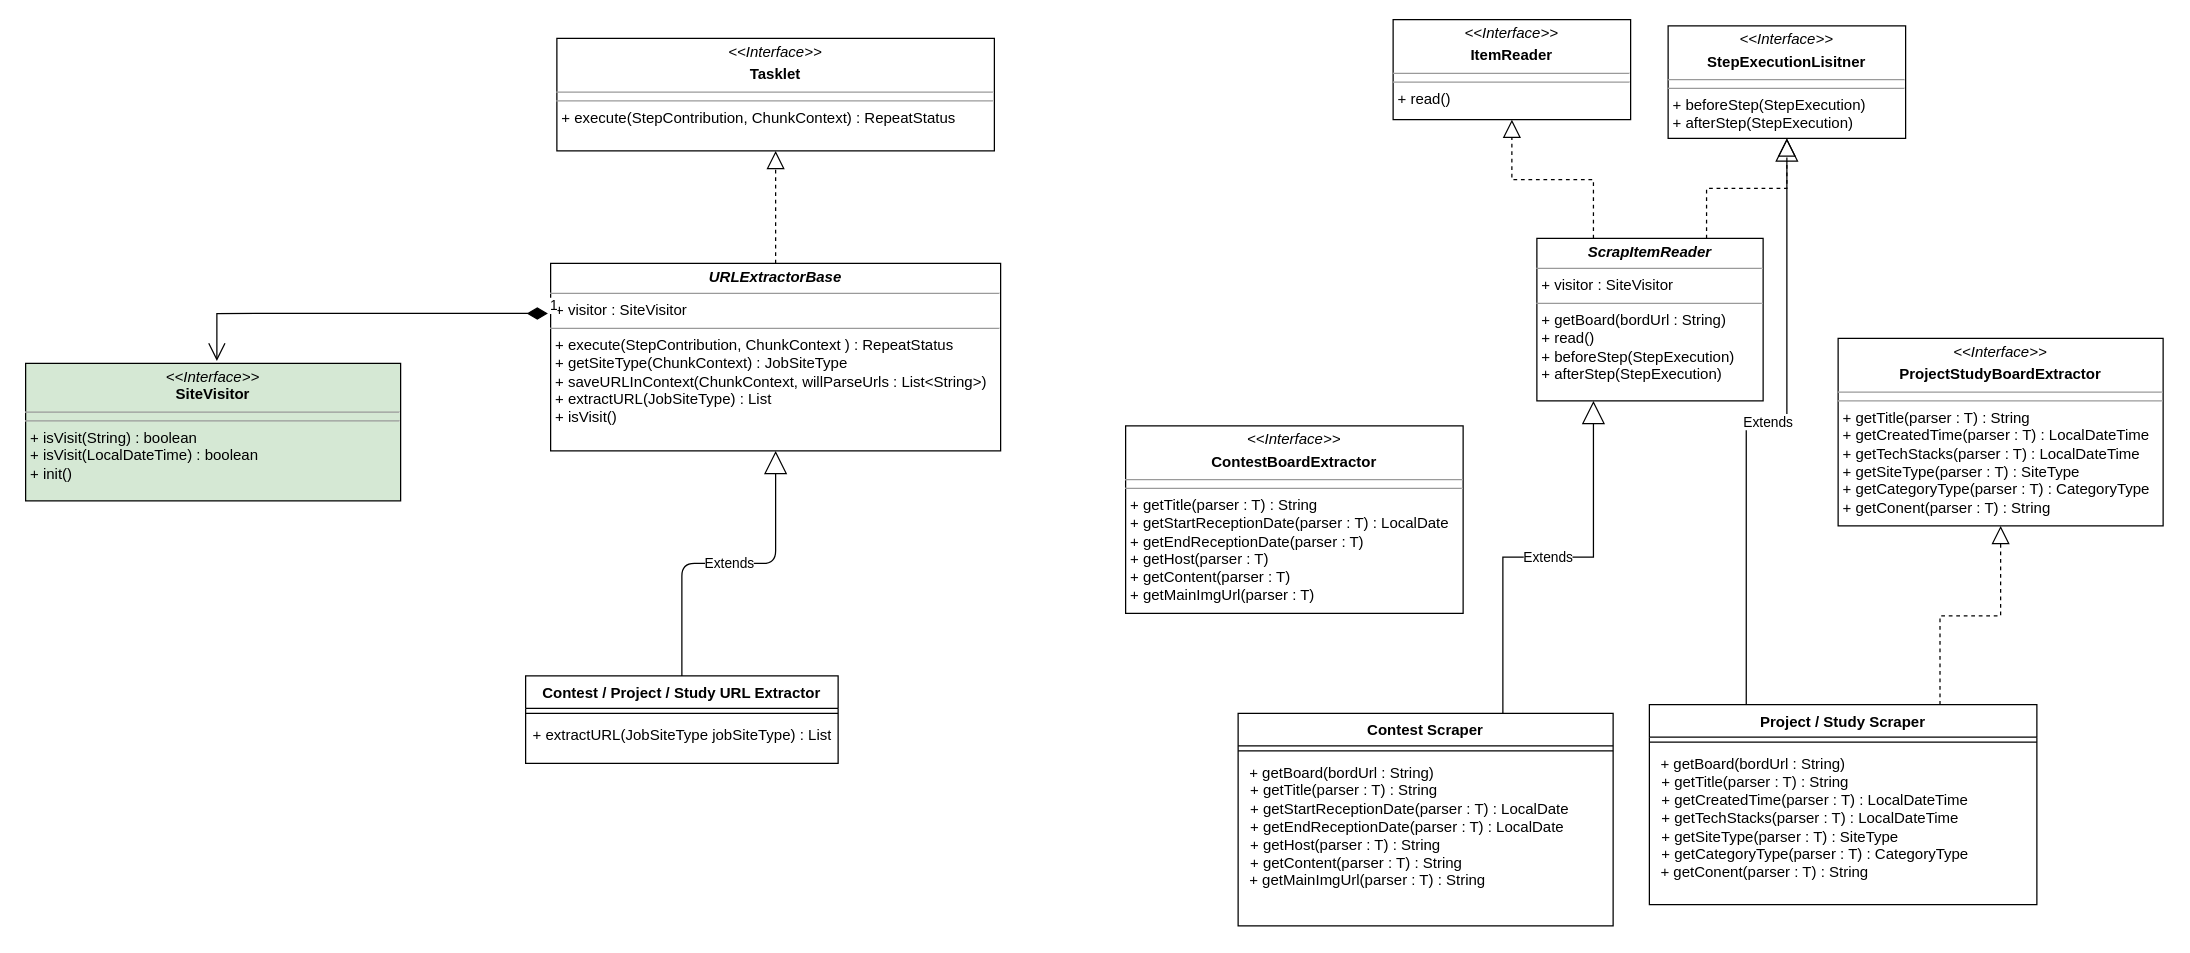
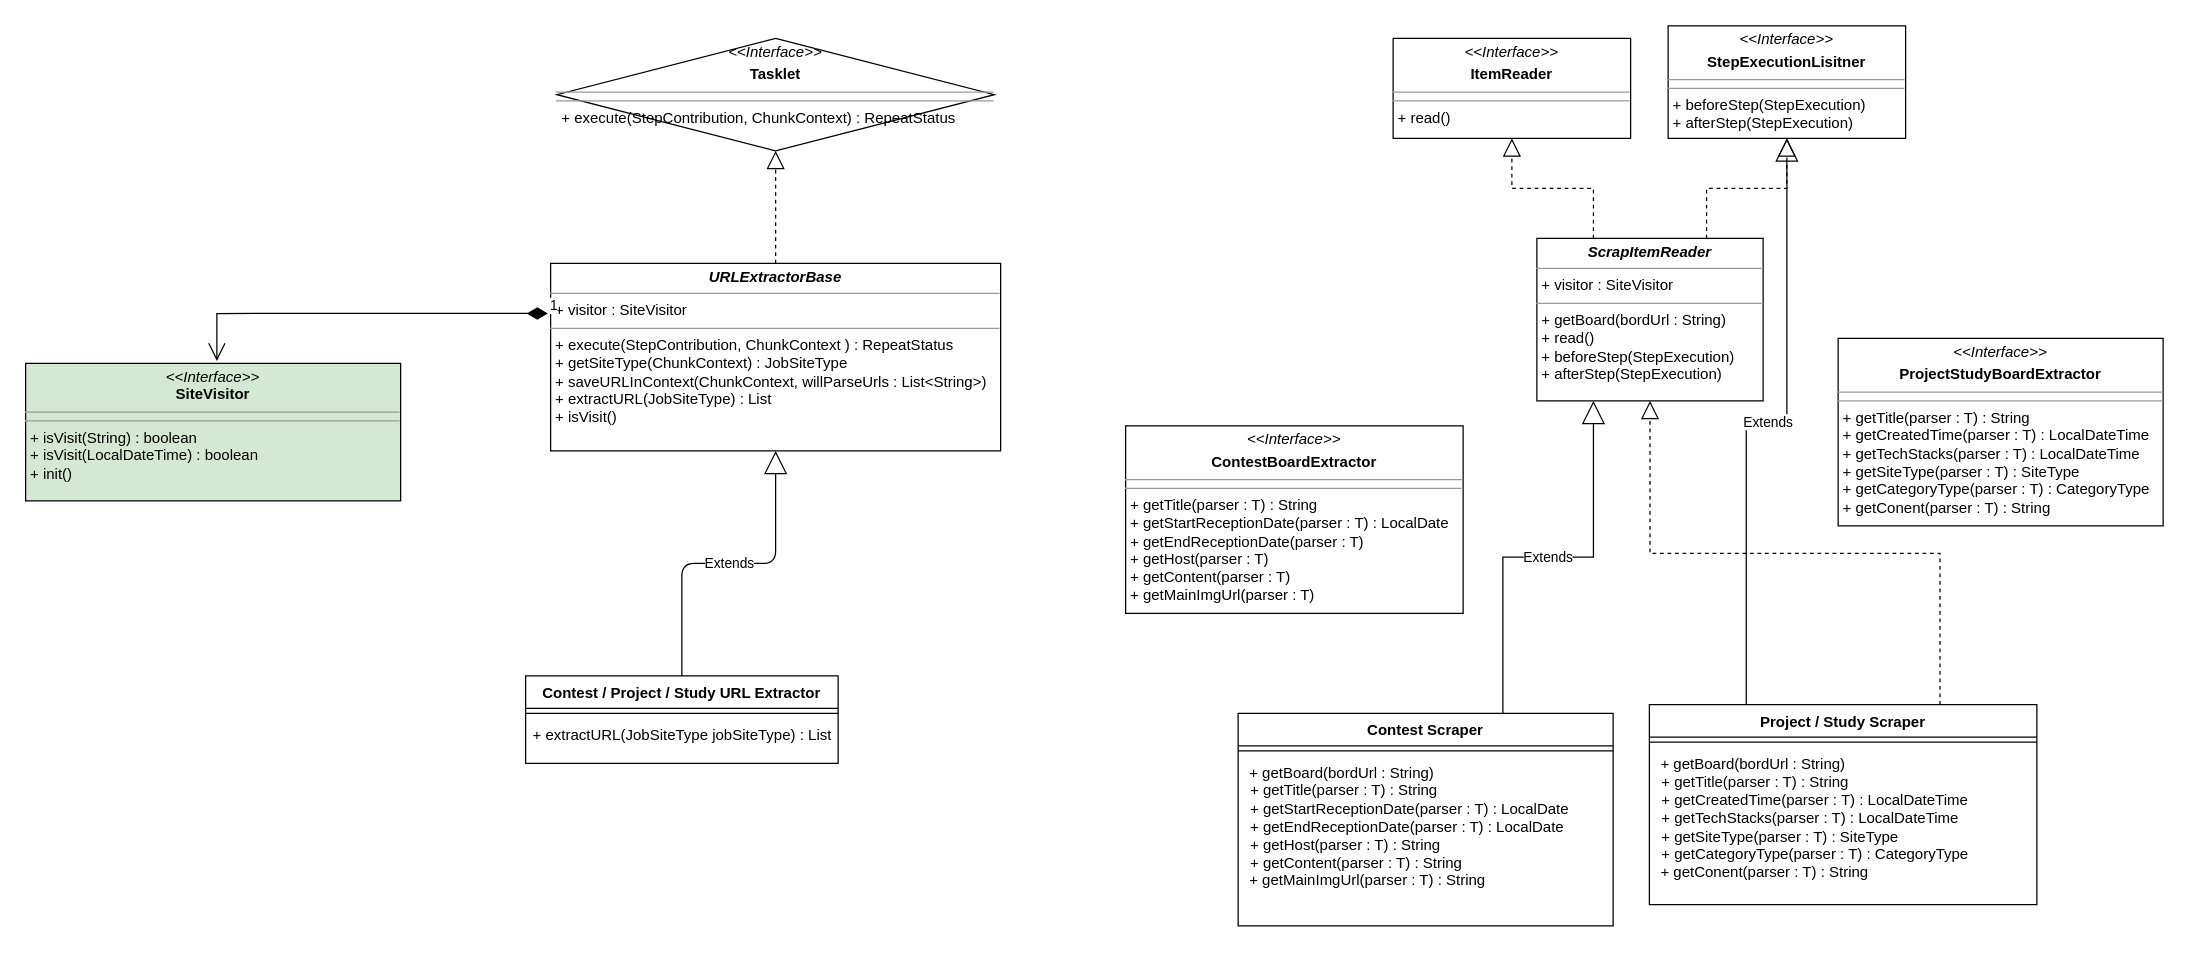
- <mxCell id="6" value="&lt;p style=&quot;margin:0px;margin-top:4px;text-align:center;&quot;&gt;&lt;i&gt;&amp;lt;&amp;lt;Interface&amp;gt;&amp;gt;&lt;/i&gt;&lt;/p&gt;&lt;p style=&quot;margin:0px;margin-top:4px;text-align:center;&quot;&gt;&lt;b&gt;ItemReader&lt;/b&gt;&lt;br&gt;&lt;/p&gt;&lt;hr size=&quot;1&quot;&gt;&lt;hr size=&quot;1&quot;&gt;&lt;p style=&quot;margin:0px;margin-left:4px;&quot;&gt;+ read()&lt;br&gt;&lt;/p&gt;" style="verticalAlign=top;align=left;overflow=fill;fontSize=12;fontFamily=Helvetica;html=1;whiteSpace=wrap;" vertex="1" parent="1"><mxGeometry x="1114" y="15" width="190" height="80" as="geometry" /></mxCell>
+ <mxCell id="6" value="&lt;p style=&quot;margin:0px;margin-top:4px;text-align:center;&quot;&gt;&lt;i&gt;&amp;lt;&amp;lt;Interface&amp;gt;&amp;gt;&lt;/i&gt;&lt;/p&gt;&lt;p style=&quot;margin:0px;margin-top:4px;text-align:center;&quot;&gt;&lt;b&gt;ItemReader&lt;/b&gt;&lt;br&gt;&lt;/p&gt;&lt;hr size=&quot;1&quot;&gt;&lt;hr size=&quot;1&quot;&gt;&lt;p style=&quot;margin:0px;margin-left:4px;&quot;&gt;+ read()&lt;br&gt;&lt;/p&gt;" style="verticalAlign=top;align=left;overflow=fill;fontSize=12;fontFamily=Helvetica;html=1;whiteSpace=wrap;" vertex="1" parent="1"><mxGeometry x="1114" y="30" width="190" height="80" as="geometry" /></mxCell>
- <mxCell id="2" value="&lt;p style=&quot;margin:0px;margin-top:4px;text-align:center;&quot;&gt;&lt;i&gt;&amp;lt;&amp;lt;Interface&amp;gt;&amp;gt;&lt;/i&gt;&lt;/p&gt;&lt;p style=&quot;margin:0px;margin-top:4px;text-align:center;&quot;&gt;&lt;b&gt;Tasklet&lt;/b&gt;&lt;br&gt;&lt;/p&gt;&lt;hr size=&quot;1&quot;&gt;&lt;hr size=&quot;1&quot;&gt;&lt;p style=&quot;margin:0px;margin-left:4px;&quot;&gt;+ execute(StepContribution, ChunkContext) : RepeatStatus&lt;br&gt;&lt;/p&gt;" style="verticalAlign=top;align=left;overflow=fill;fontSize=12;fontFamily=Helvetica;html=1;whiteSpace=wrap;" vertex="1" parent="1"><mxGeometry x="445" y="30" width="350" height="90" as="geometry" /></mxCell>
+ <mxCell id="2" value="&lt;p style=&quot;margin:0px;margin-top:4px;text-align:center;&quot;&gt;&lt;i&gt;&amp;lt;&amp;lt;Interface&amp;gt;&amp;gt;&lt;/i&gt;&lt;/p&gt;&lt;p style=&quot;margin:0px;margin-top:4px;text-align:center;&quot;&gt;&lt;b&gt;Tasklet&lt;/b&gt;&lt;br&gt;&lt;/p&gt;&lt;hr size=&quot;1&quot;&gt;&lt;hr size=&quot;1&quot;&gt;&lt;p style=&quot;margin:0px;margin-left:4px;&quot;&gt;+ execute(StepContribution, ChunkContext) : RepeatStatus&lt;br&gt;&lt;/p&gt;" style="rhombus;verticalAlign=top;align=left;overflow=fill;fontSize=12;fontFamily=Helvetica;html=1;whiteSpace=wrap;" vertex="1" parent="1"><mxGeometry x="445" y="30" width="350" height="90" as="geometry" /></mxCell>
- <mxCell id="21" value="" style="endArrow=block;dashed=1;endFill=0;endSize=12;html=1;rounded=0;entryX=0.5;entryY=1;entryDx=0;entryDy=0;exitX=0.75;exitY=0;exitDx=0;exitDy=0;edgeStyle=elbowEdgeStyle;elbow=vertical;" edge="1" parent="1" source="16" target="12"><mxGeometry width="160" relative="1" as="geometry"><mxPoint x="1134" y="573" as="sourcePoint" /><mxPoint x="1003" y="473" as="targetPoint" /></mxGeometry></mxCell>
+ <mxCell id="21" value="" style="endArrow=block;dashed=1;endFill=0;endSize=12;html=1;rounded=0;exitX=0.75;exitY=0;exitDx=0;exitDy=0;edgeStyle=elbowEdgeStyle;elbow=vertical;" edge="1" parent="1" source="16" target="7"><mxGeometry width="160" relative="1" as="geometry"><mxPoint x="1134" y="573" as="sourcePoint" /><mxPoint x="1003" y="473" as="targetPoint" /></mxGeometry></mxCell>
